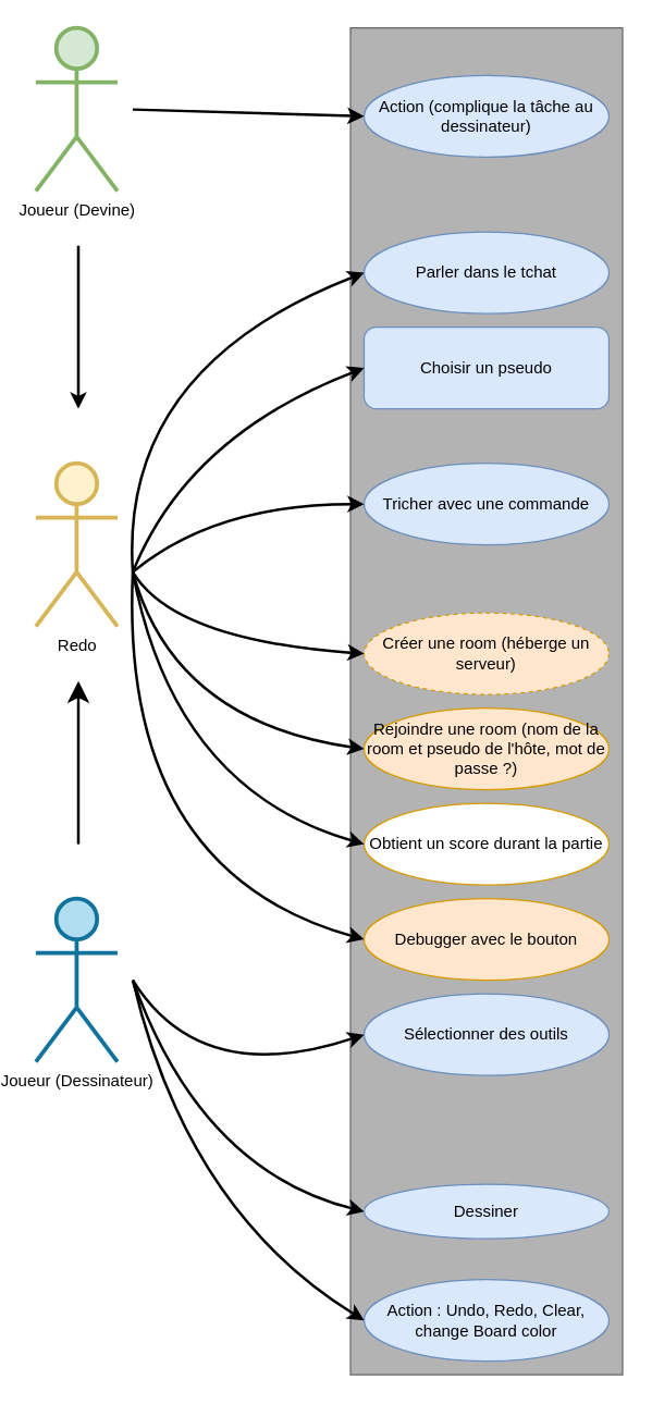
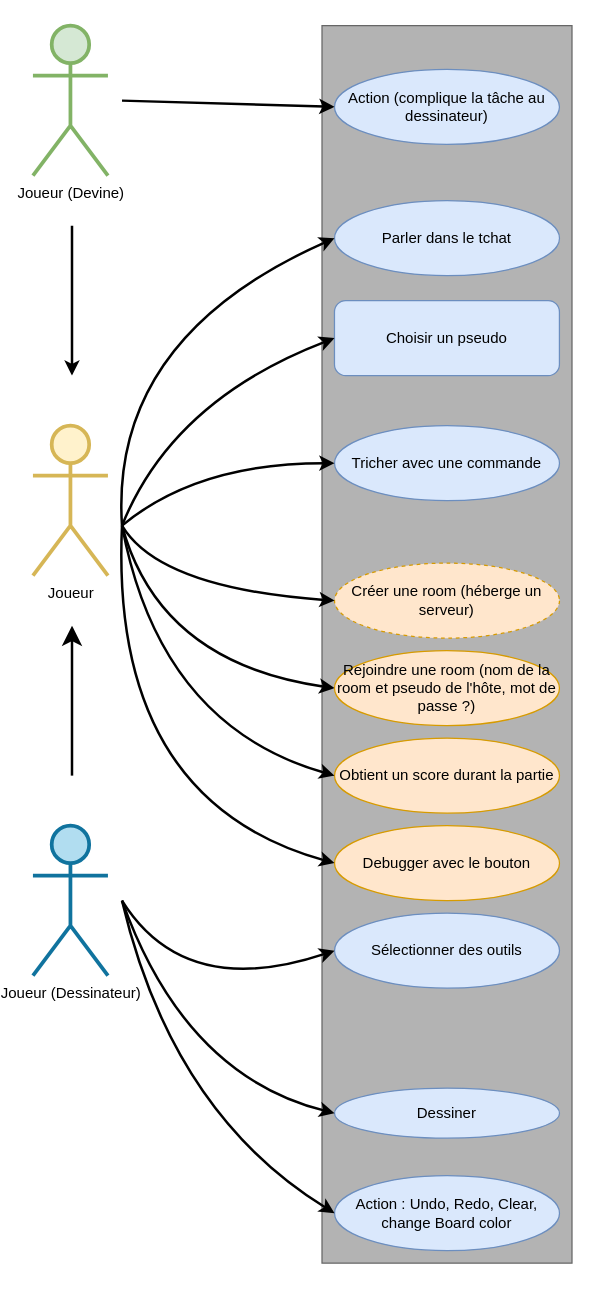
- <mxCell id="9" value="Parler dans le tchat" style="ellipse;whiteSpace=wrap;html=1;aspect=fixed;fillColor=#dae8fc;strokeColor=#6c8ebf;fontFamily=Helvetica;fontStyle=0;labelBorderColor=none;" vertex="1" parent="1"><mxGeometry x="262.03" y="170" width="179.97" height="60" as="geometry" /></mxCell>
+ <mxCell id="9" value="Parler dans le tchat" style="ellipse;whiteSpace=wrap;html=1;aspect=fixed;fillColor=#dae8fc;strokeColor=#6c8ebf;fontFamily=Helvetica;fontStyle=0;labelBorderColor=none;" vertex="1" parent="1"><mxGeometry x="262.03" y="160" width="179.97" height="60" as="geometry" /></mxCell>
- <mxCell id="5" value="Redo" style="shape=umlActor;verticalLabelPosition=bottom;verticalAlign=top;html=1;fillColor=#fff2cc;strokeColor=#d6b656;strokeWidth=3;" vertex="1" parent="1"><mxGeometry x="20.75" y="340" width="60" height="120" as="geometry" /></mxCell>
+ <mxCell id="5" value="Joueur" style="shape=umlActor;verticalLabelPosition=bottom;verticalAlign=top;html=1;fillColor=#fff2cc;strokeColor=#d6b656;strokeWidth=3;" vertex="1" parent="1"><mxGeometry x="20.75" y="340" width="60" height="120" as="geometry" /></mxCell>
- <mxCell id="19" value="Obtient un score durant la partie" style="ellipse;whiteSpace=wrap;html=1;aspect=fixed;fillColor=#ffffff;strokeColor=#d79b00;fontFamily=Helvetica;fontStyle=0;labelBorderColor=none;" vertex="1" parent="1"><mxGeometry x="262.03" y="590" width="179.96" height="60" as="geometry" /></mxCell>
+ <mxCell id="19" value="Obtient un score durant la partie" style="ellipse;whiteSpace=wrap;html=1;aspect=fixed;fillColor=#ffe6cc;strokeColor=#d79b00;fontFamily=Helvetica;fontStyle=0;labelBorderColor=none;" vertex="1" parent="1"><mxGeometry x="262.03" y="590" width="179.96" height="60" as="geometry" /></mxCell>
